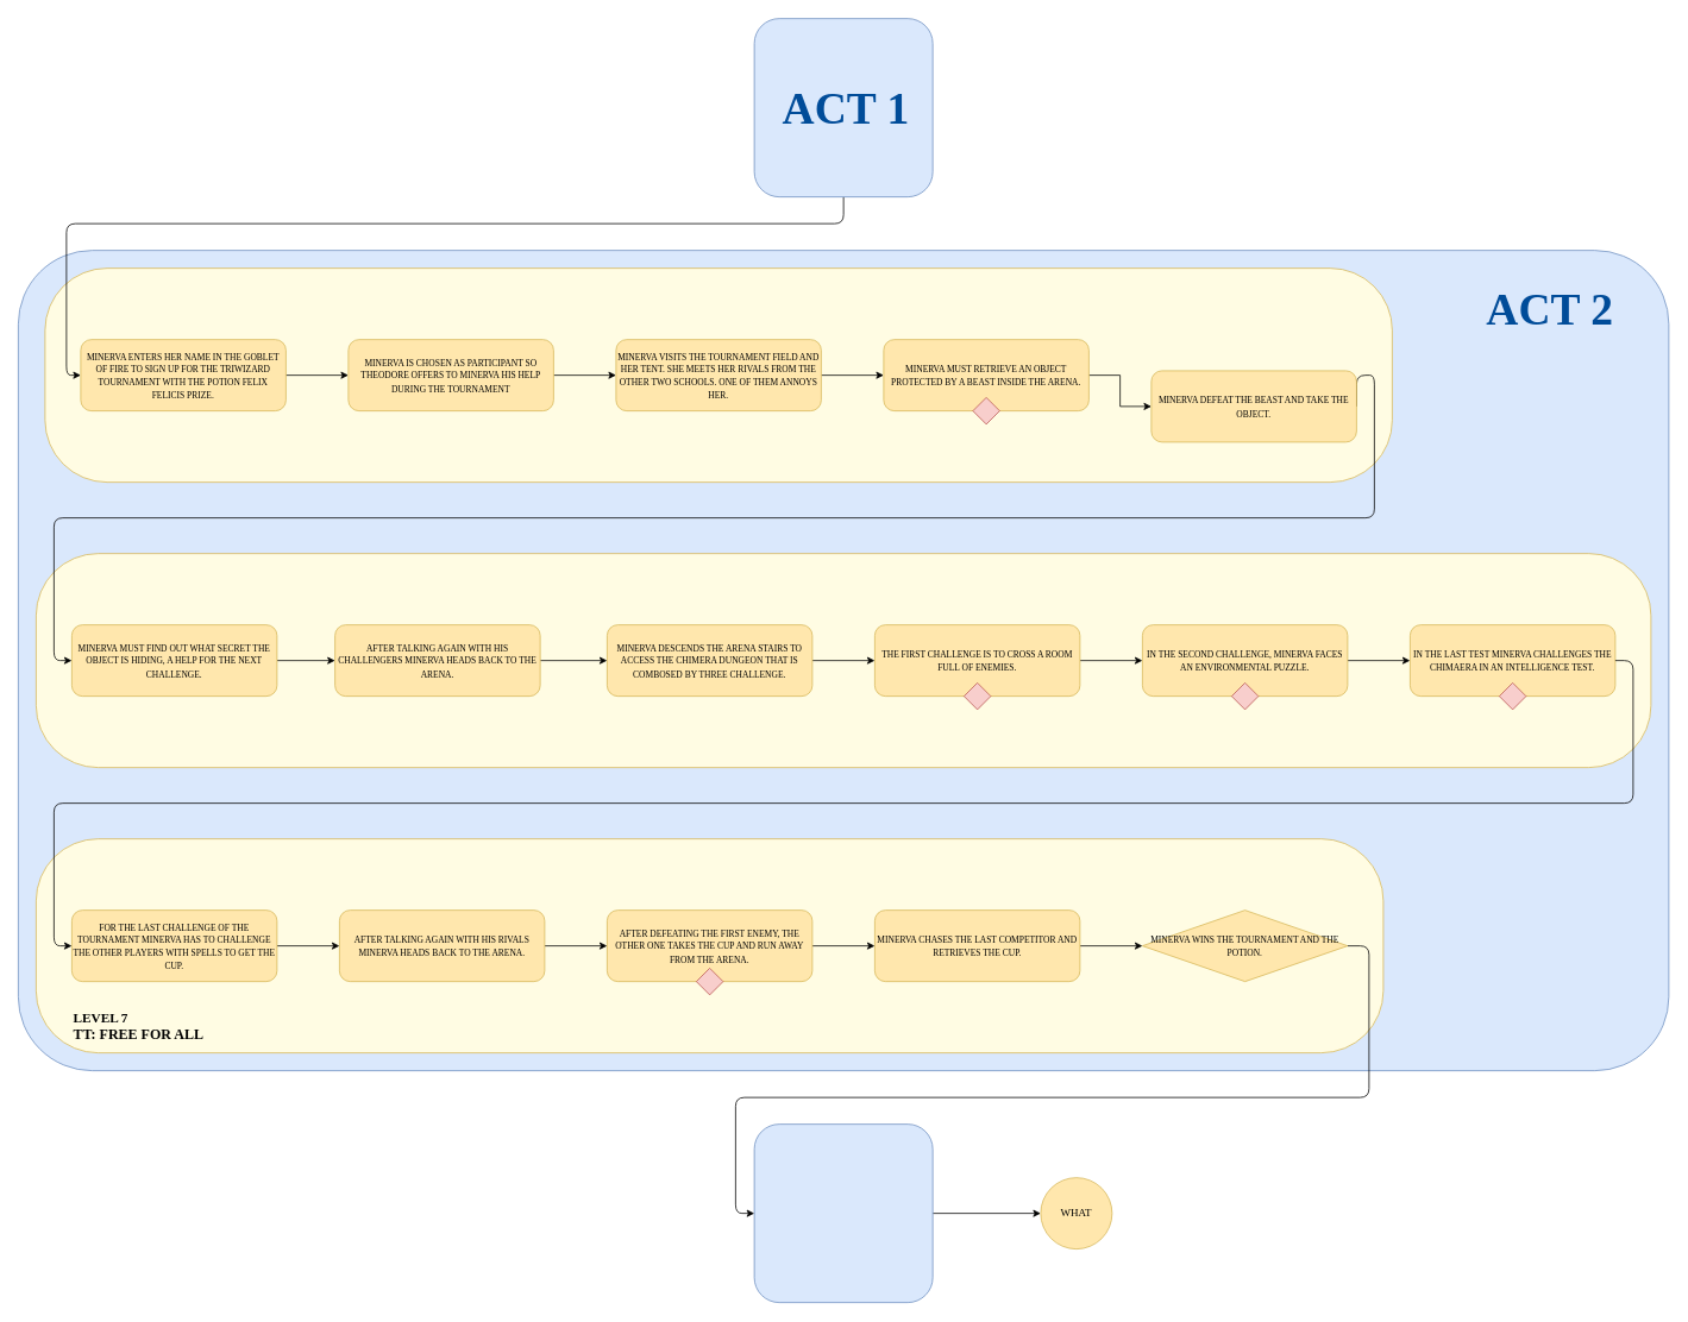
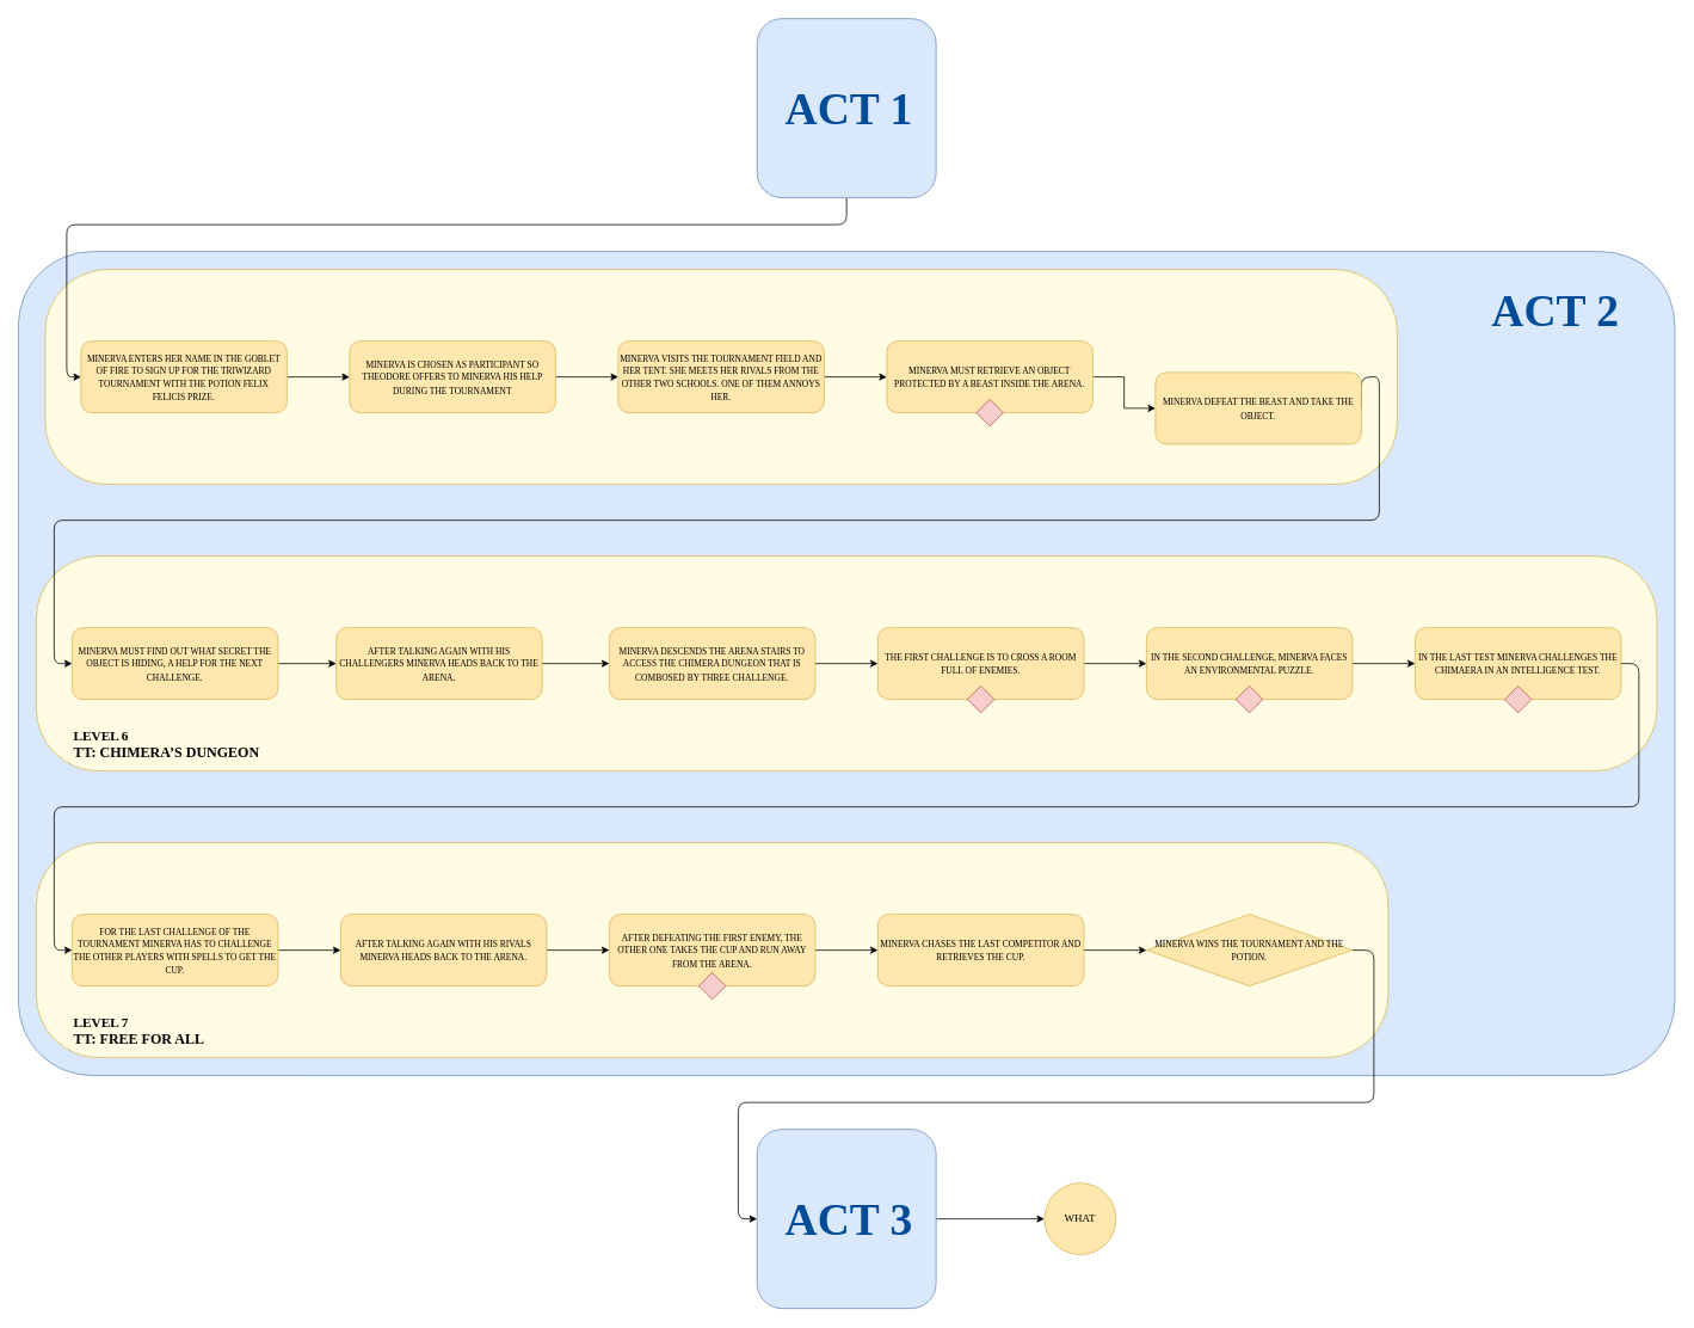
+ <mxCell id="12" value="&lt;font&gt;&lt;b&gt;&lt;span style=&quot;font-size: 15px&quot;&gt;LEVEL 6&lt;br&gt;&lt;div&gt;&lt;span style=&quot;font-weight: normal&quot; id=&quot;docs-internal-guid-5c2ebdb3-7fff-c2d7-bf4a-fe7becda3f23&quot;&gt;&lt;span style=&quot;font-size: 12pt ; font-family: &amp;quot;comfortaa&amp;quot; , cursive ; background-color: transparent ; font-weight: 700 ; vertical-align: baseline&quot;&gt;TT: CHIMERA’S DUNGEON&lt;/span&gt;&lt;/span&gt;&lt;br&gt;&lt;/div&gt;&lt;/span&gt;&lt;/b&gt;&lt;/font&gt;" style="text;html=1;strokeColor=none;fillColor=none;align=left;verticalAlign=middle;whiteSpace=wrap;rounded=0;shadow=0;fontFamily=Comfortaa;fontSource=https%3A%2F%2Ffonts.googleapis.com%2Fcss%3Ffamily%3DComfortaa;" parent="1" vertex="1"><mxGeometry x="80" y="820" width="436" height="20" as="geometry" /></mxCell>
+ <mxCell id="26" value="&lt;b style=&quot;font-size: 50px&quot;&gt;&lt;font color=&quot;#004c99&quot; style=&quot;font-size: 50px&quot;&gt;&lt;font style=&quot;font-size: 50px&quot;&gt;ACT 3&lt;/font&gt;&lt;/font&gt;&lt;/b&gt;" style="text;html=1;strokeColor=none;fillColor=none;align=right;verticalAlign=middle;whiteSpace=wrap;rounded=0;shadow=0;fontFamily=Comfortaa;fontSource=https%3A%2F%2Ffonts.googleapis.com%2Fcss%3Ffamily%3DComfortaa;" parent="1" vertex="1"><mxGeometry x="869" y="1315" width="152" height="90" as="geometry" /></mxCell>
